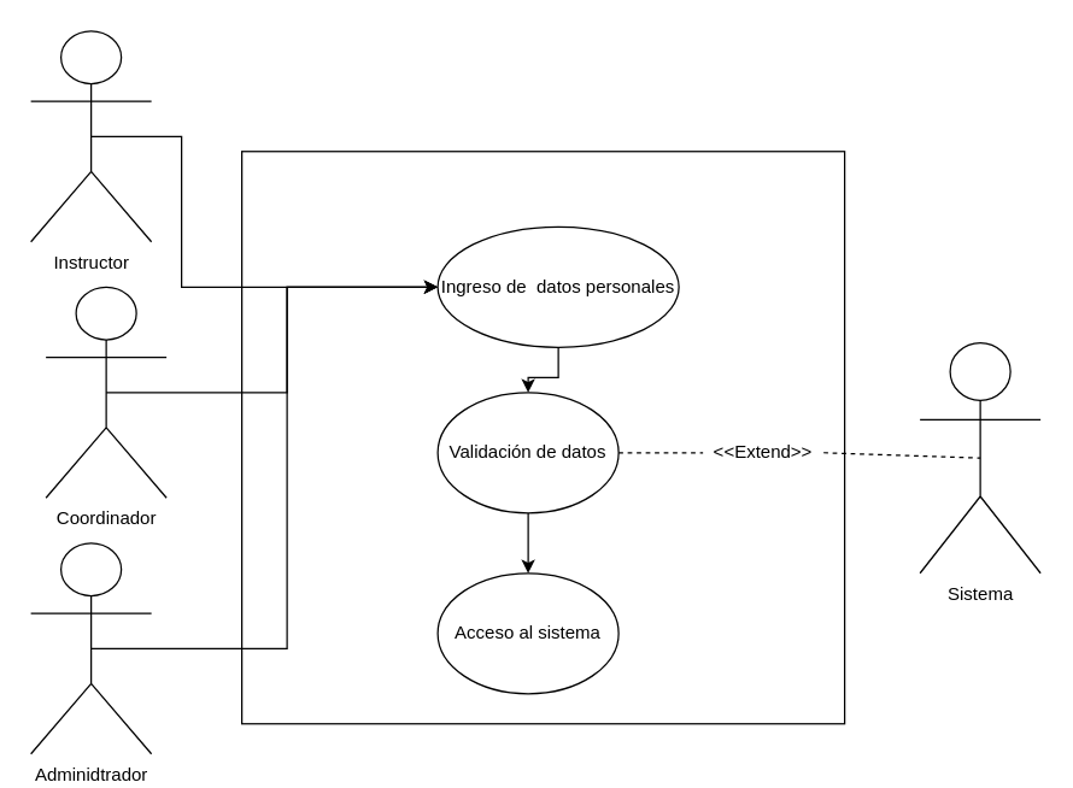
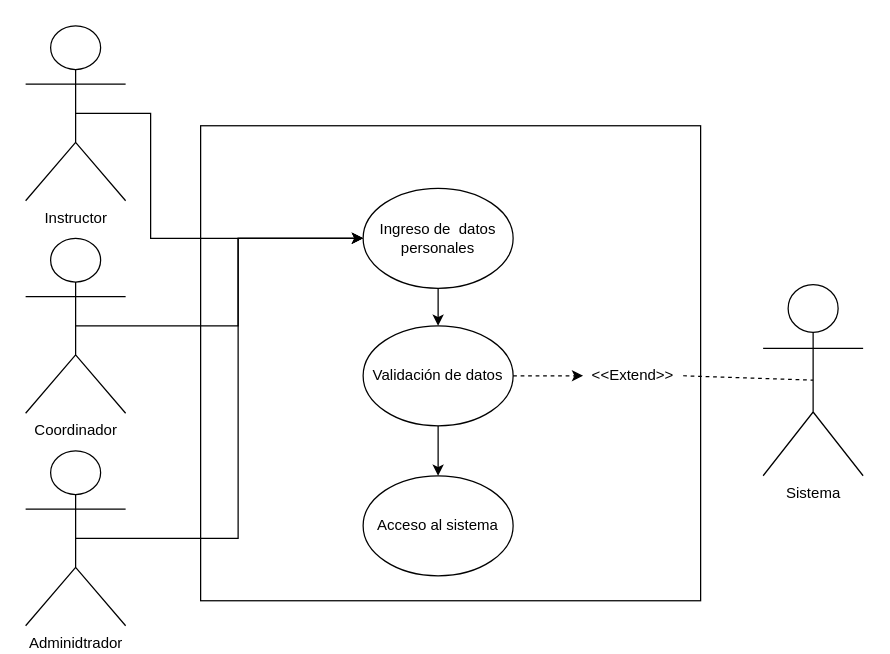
- <mxCell id="7" value="Ingreso de&amp;nbsp; datos personales" style="ellipse;whiteSpace=wrap;html=1;" vertex="1" parent="1"><mxGeometry x="290" y="150" width="160" height="80" as="geometry" /></mxCell>
+ <mxCell id="7" value="Ingreso de&amp;nbsp; datos personales" style="ellipse;whiteSpace=wrap;html=1;" vertex="1" parent="1"><mxGeometry x="290" y="150" width="120" height="80" as="geometry" /></mxCell>
- <mxCell id="4" value="Coordinador" style="shape=umlActor;verticalLabelPosition=bottom;verticalAlign=top;html=1;outlineConnect=0;" vertex="1" parent="1"><mxGeometry x="30" y="190" width="80" height="140" as="geometry" /></mxCell>
+ <mxCell id="4" value="Coordinador" style="shape=umlActor;verticalLabelPosition=bottom;verticalAlign=top;html=1;outlineConnect=0;" vertex="1" parent="1"><mxGeometry x="20" y="190" width="80" height="140" as="geometry" /></mxCell>
- <mxCell id="11" value="" style="endArrow=none;dashed=1;html=1;rounded=0;entryX=0;entryY=0.5;entryDx=0;entryDy=0;exitX=1;exitY=0.5;exitDx=0;exitDy=0;" edge="1" parent="1" source="9" target="10"><mxGeometry width="50" height="50" relative="1" as="geometry"><mxPoint x="390" y="180" as="sourcePoint" /><mxPoint x="440" y="130" as="targetPoint" /></mxGeometry></mxCell>
+ <mxCell id="11" value="" style="endArrow=classic;dashed=1;html=1;rounded=0;entryX=0;entryY=0.5;entryDx=0;entryDy=0;exitX=1;exitY=0.5;exitDx=0;exitDy=0;" edge="1" parent="1" source="9" target="10"><mxGeometry width="50" height="50" relative="1" as="geometry"><mxPoint x="390" y="180" as="sourcePoint" /><mxPoint x="440" y="130" as="targetPoint" /></mxGeometry></mxCell>
